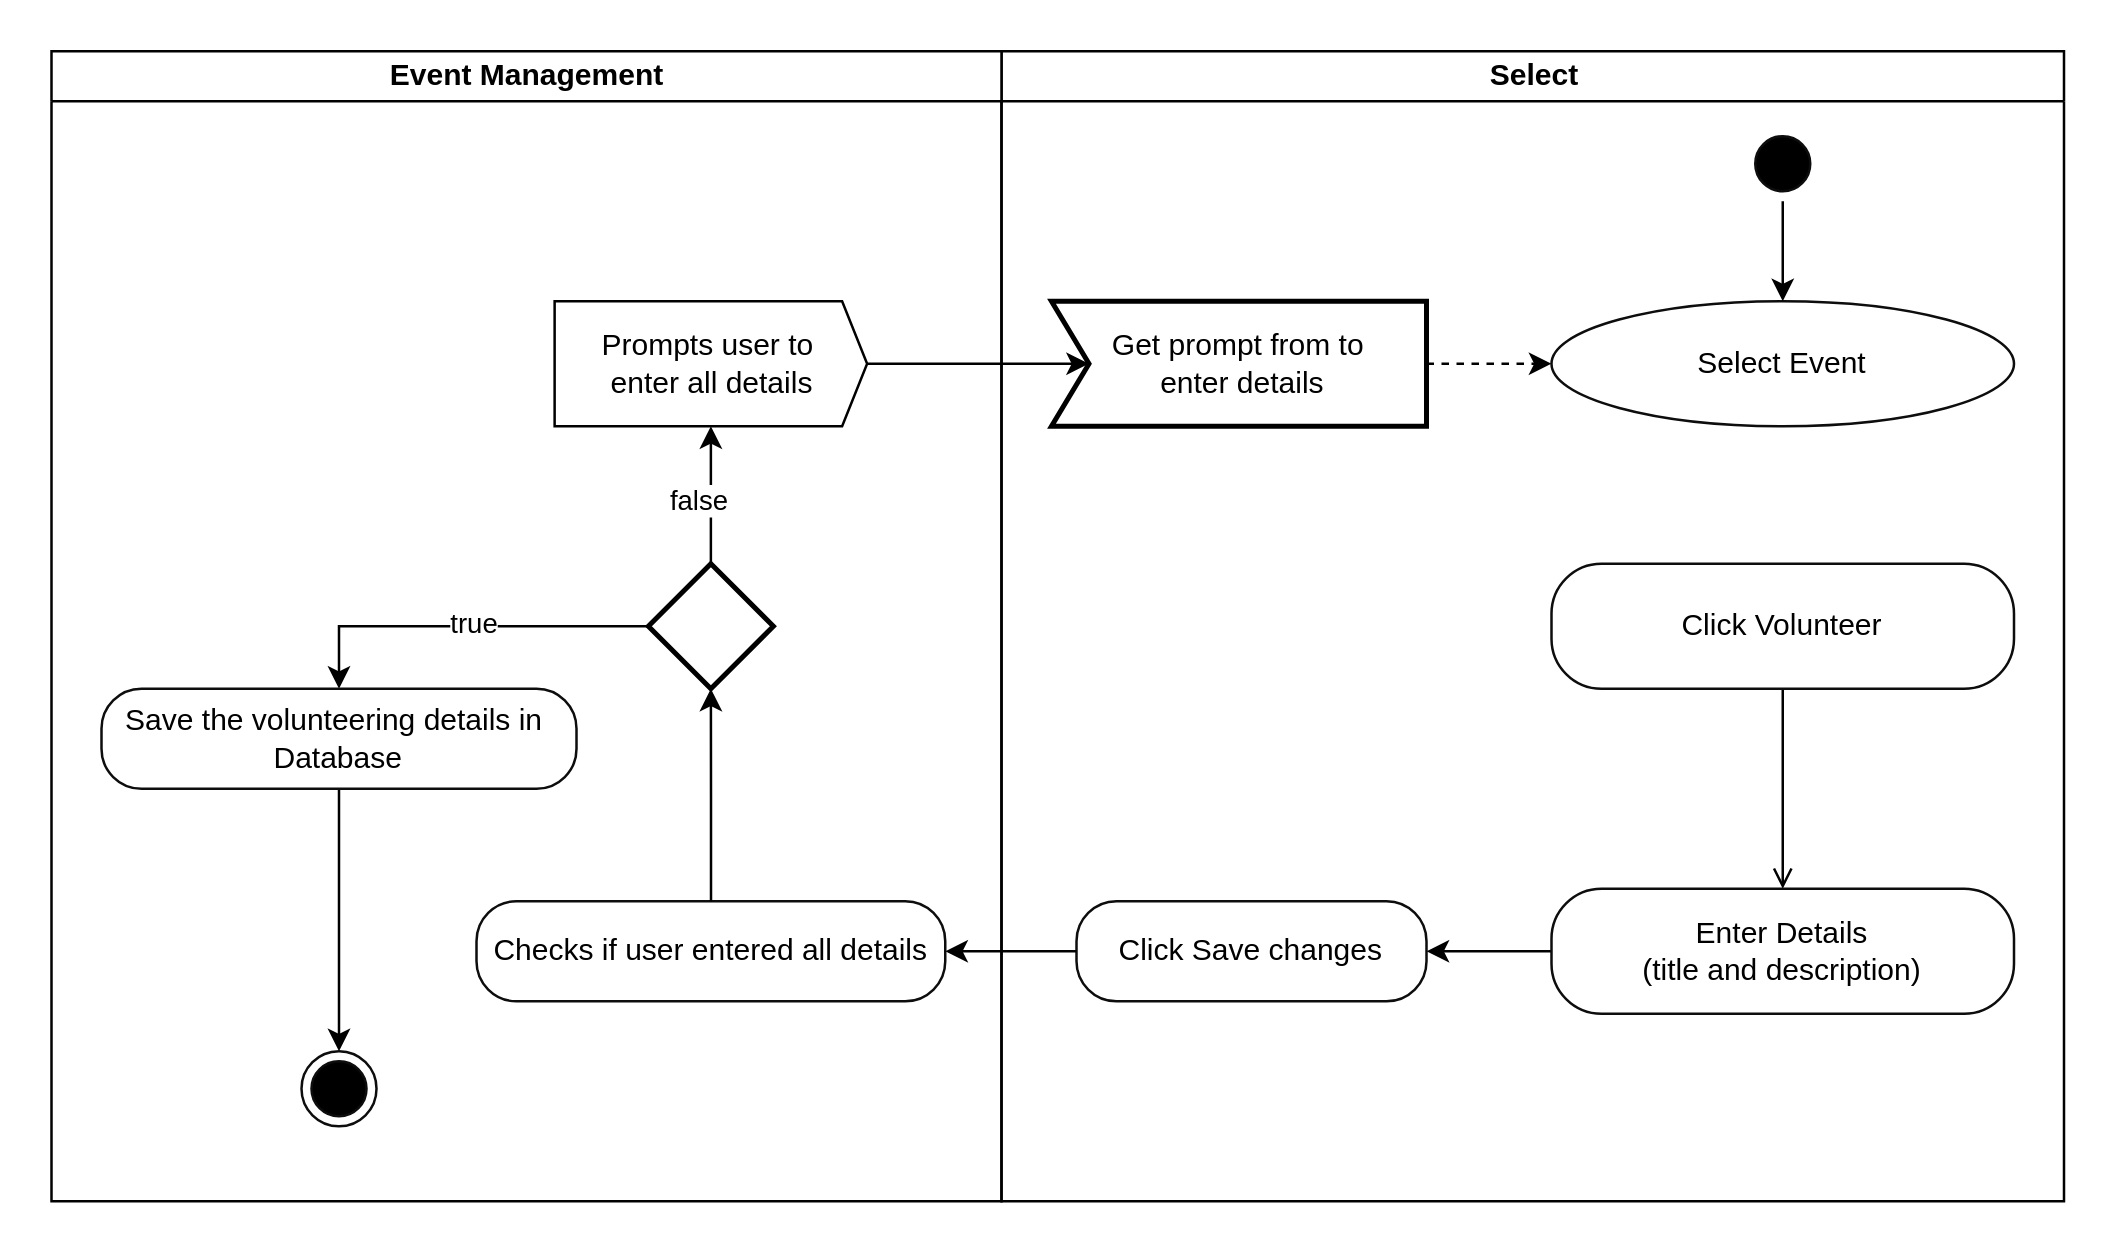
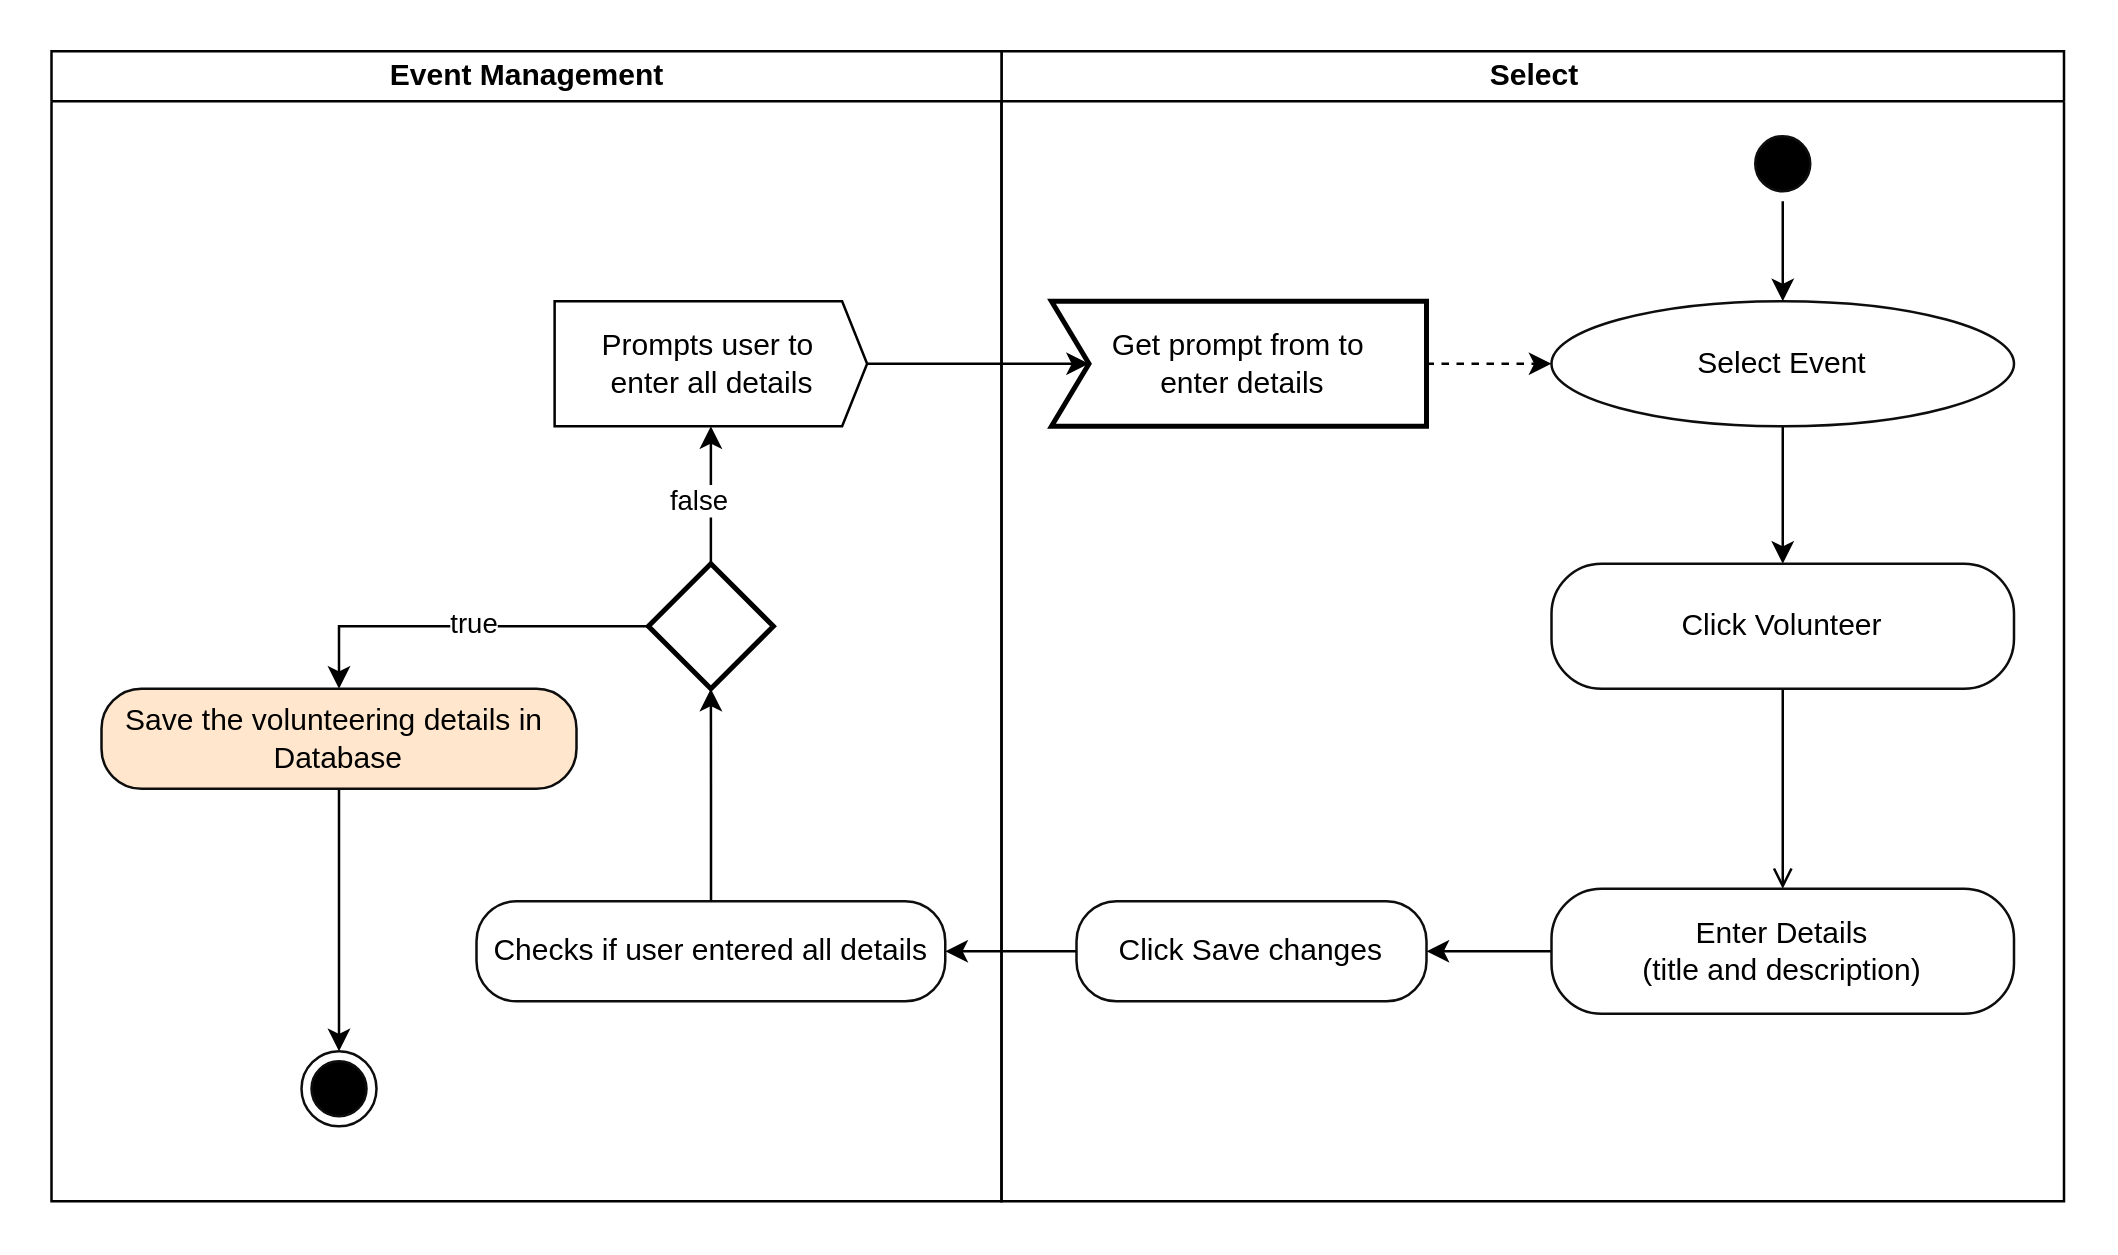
+ <mxCell id="4" style="edgeStyle=orthogonalEdgeStyle;rounded=0;orthogonalLoop=1;jettySize=auto;html=1;" edge="1" parent="2" source="5" target="11"><mxGeometry relative="1" as="geometry" /></mxCell>
- <mxCell id="24" value="Save the volunteering details in&amp;nbsp;&lt;div&gt;Database&lt;/div&gt;" style="rounded=1;whiteSpace=wrap;html=1;arcSize=40;fontColor=#000000;fillColor=#FFFFFF;strokeColor=#0D0D0D;" vertex="1" parent="14"><mxGeometry x="20" y="255" width="190" height="40" as="geometry" /></mxCell>
+ <mxCell id="24" value="Save the volunteering details in&amp;nbsp;&lt;div&gt;Database&lt;/div&gt;" style="rounded=1;whiteSpace=wrap;html=1;arcSize=40;fontColor=#000000;fillColor=#ffe6cc;strokeColor=#0D0D0D;" vertex="1" parent="14"><mxGeometry x="20" y="255" width="190" height="40" as="geometry" /></mxCell>
